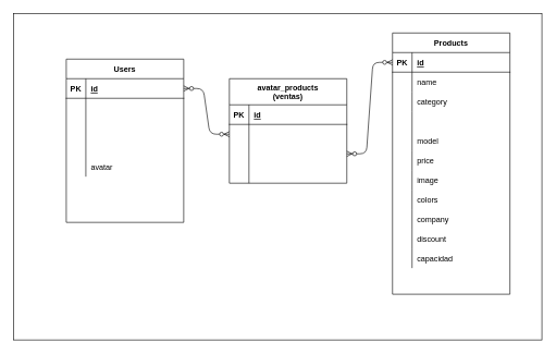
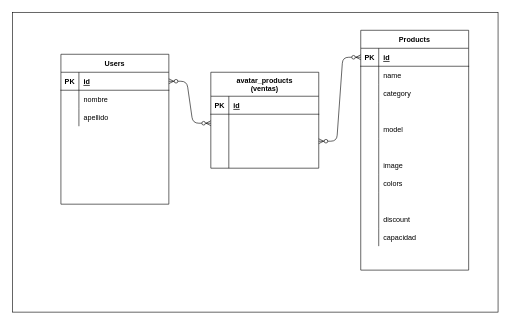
+ <mxCell id="9" value="nombre" style="shape=partialRectangle;connectable=0;fillColor=none;top=0;left=0;bottom=0;right=0;align=left;spacingLeft=6;overflow=hidden;" vertex="1" parent="7"><mxGeometry x="30" width="150" height="30" as="geometry" /></mxCell>
+ <mxCell id="12" value="apellido" style="shape=partialRectangle;connectable=0;fillColor=none;top=0;left=0;bottom=0;right=0;align=left;spacingLeft=6;overflow=hidden;" vertex="1" parent="10"><mxGeometry x="30" width="150" height="30" as="geometry" /></mxCell>
- <mxCell id="39" value="price" style="shape=partialRectangle;connectable=0;fillColor=none;top=0;left=0;bottom=0;right=0;align=left;spacingLeft=6;overflow=hidden;" vertex="1" parent="37"><mxGeometry x="30" width="150" height="30" as="geometry" /></mxCell>
- <mxCell id="17" value="avatar" style="shape=partialRectangle;connectable=0;fillColor=none;top=0;left=0;bottom=0;right=0;align=left;spacingLeft=6;overflow=hidden;" vertex="1" parent="15"><mxGeometry x="30" width="150" height="30" as="geometry" /></mxCell>
- <mxCell id="48" value="company" style="shape=partialRectangle;connectable=0;fillColor=none;top=0;left=0;bottom=0;right=0;align=left;spacingLeft=6;overflow=hidden;" vertex="1" parent="46"><mxGeometry x="30" width="150" height="30" as="geometry" /></mxCell>
